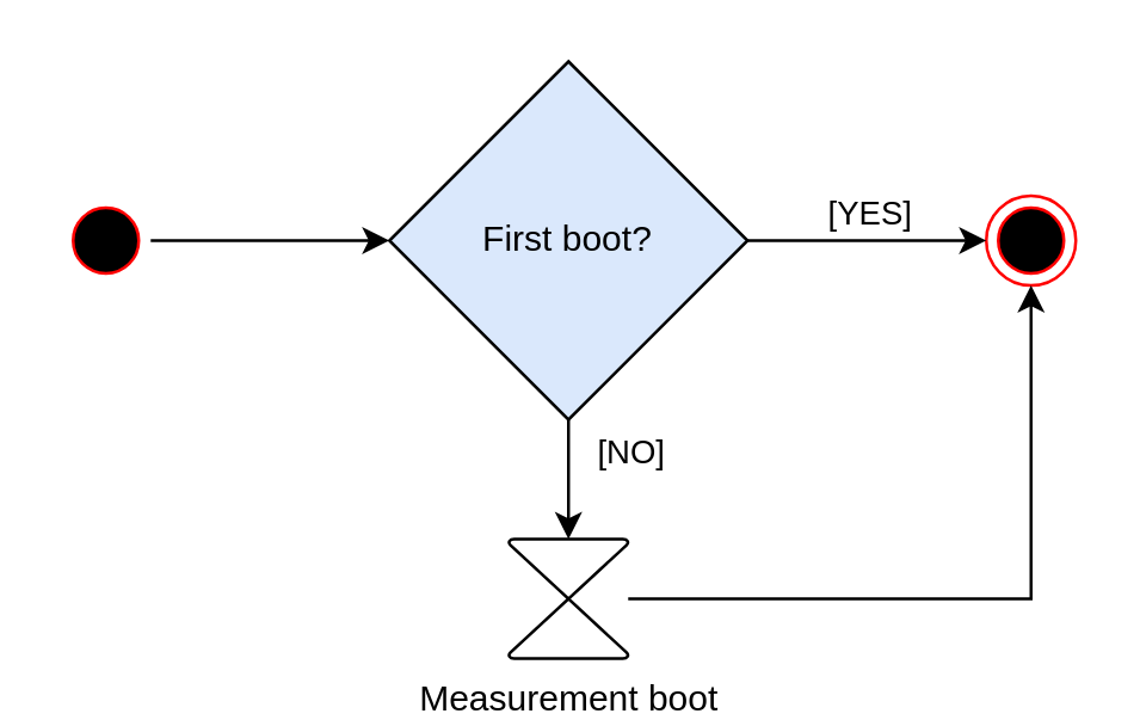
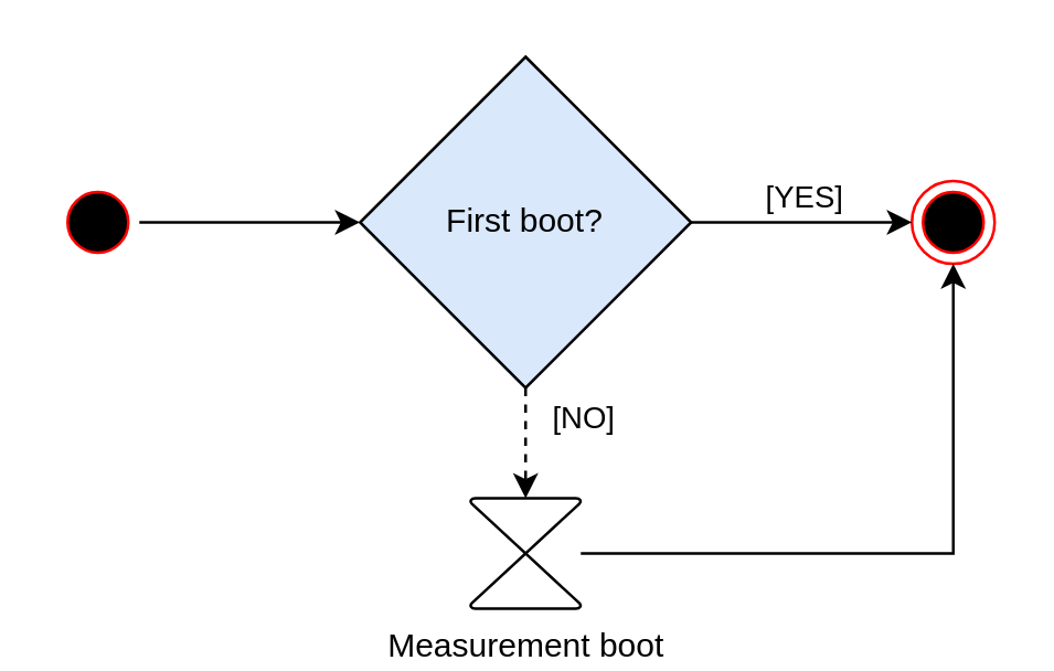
- <mxCell id="8" value="" style="endArrow=classic;html=1;rounded=0;exitX=0.5;exitY=1;exitDx=0;exitDy=0;entryX=0.5;entryY=0;entryDx=0;entryDy=0;entryPerimeter=0;" edge="1" parent="1" source="5" target="10"><mxGeometry relative="1" as="geometry"><mxPoint x="190" y="165" as="sourcePoint" /><mxPoint x="290" y="165" as="targetPoint" /></mxGeometry></mxCell>
+ <mxCell id="8" value="" style="endArrow=classic;html=1;rounded=0;exitX=0.5;exitY=1;exitDx=0;exitDy=0;entryX=0.5;entryY=0;entryDx=0;entryDy=0;entryPerimeter=0;dashed=1;" edge="1" parent="1" source="5" target="10"><mxGeometry relative="1" as="geometry"><mxPoint x="190" y="165" as="sourcePoint" /><mxPoint x="290" y="165" as="targetPoint" /></mxGeometry></mxCell>
